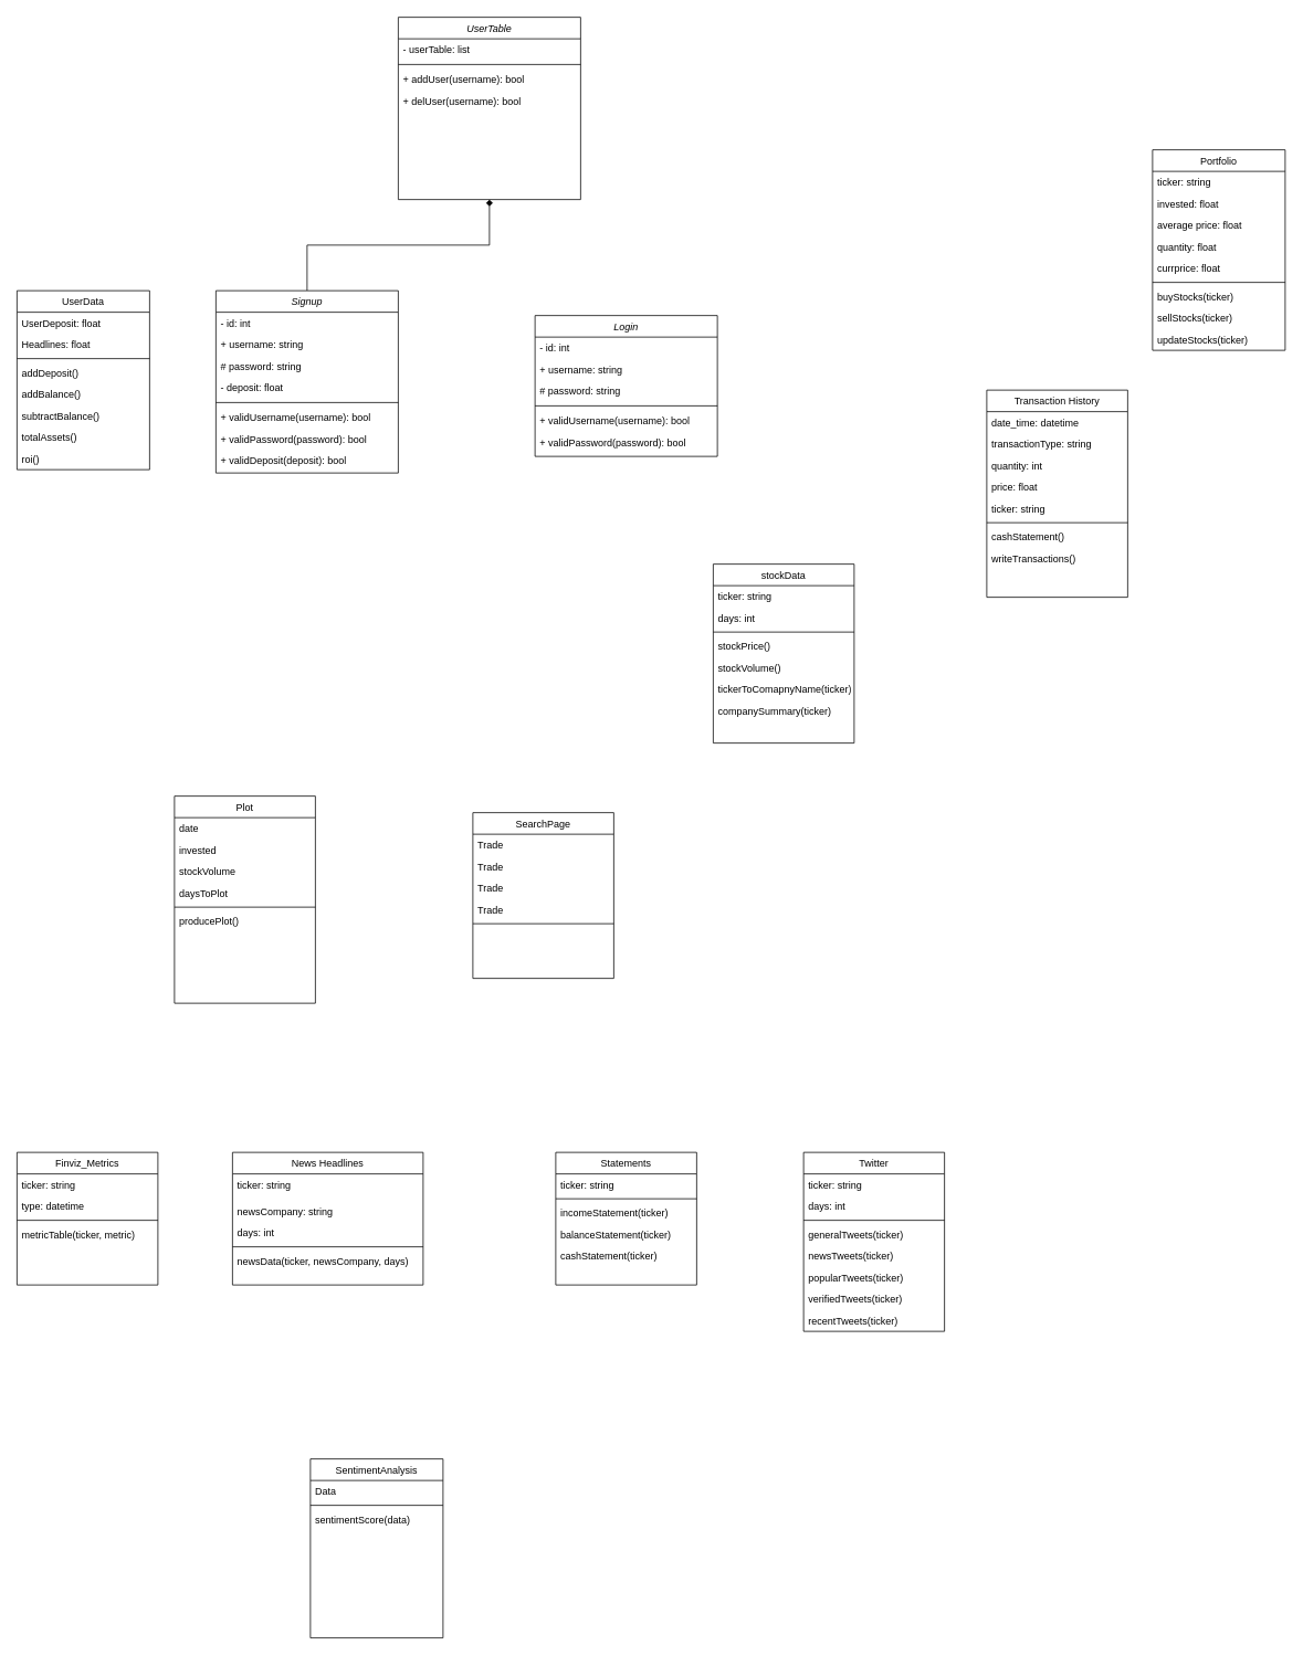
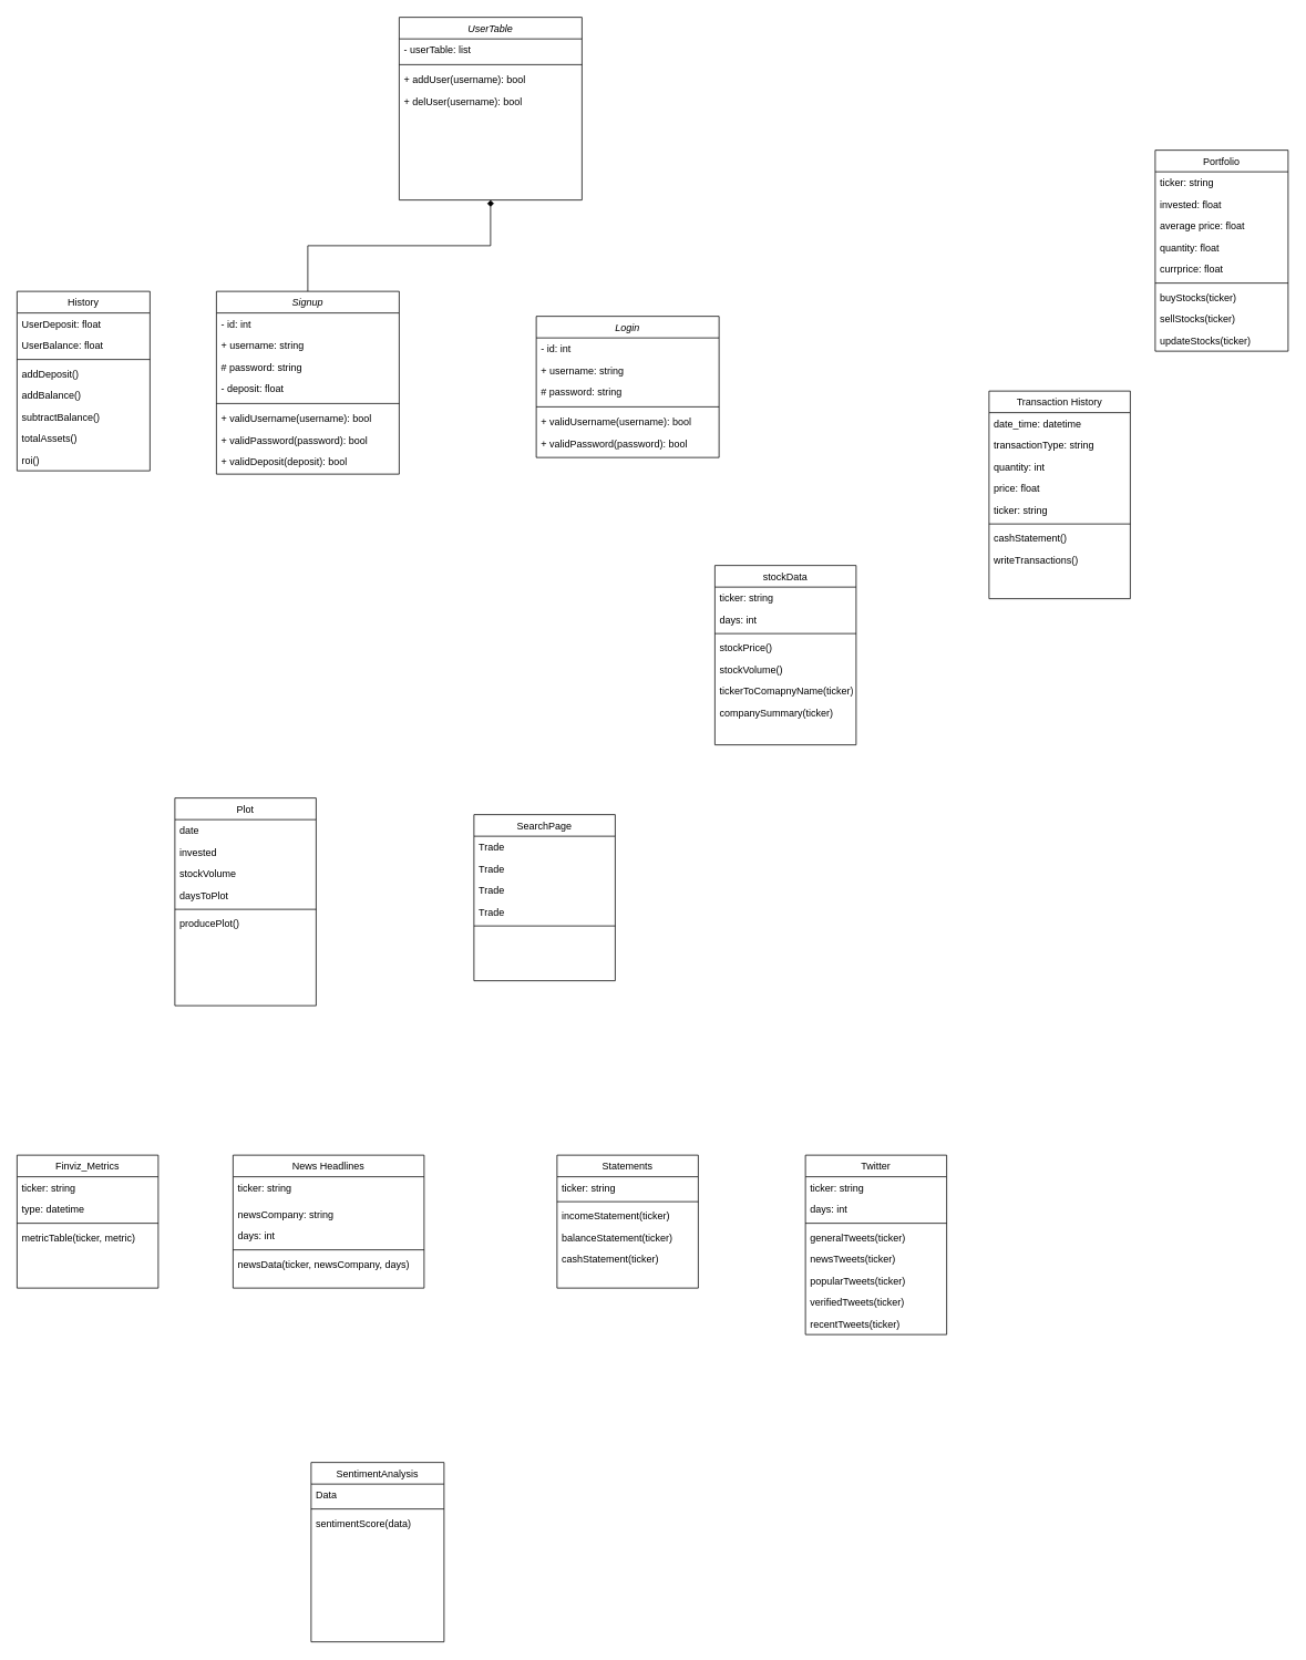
- <mxCell id="9" value="UserData" style="swimlane;fontStyle=0;align=center;verticalAlign=top;childLayout=stackLayout;horizontal=1;startSize=26;horizontalStack=0;resizeParent=1;resizeLast=0;collapsible=1;marginBottom=0;rounded=0;shadow=0;strokeWidth=1;" parent="1" vertex="1"><mxGeometry x="20" y="350" width="160" height="216" as="geometry"><mxRectangle x="130" y="380" width="160" height="26" as="alternateBounds" /></mxGeometry></mxCell>
+ <mxCell id="9" value="History" style="swimlane;fontStyle=0;align=center;verticalAlign=top;childLayout=stackLayout;horizontal=1;startSize=26;horizontalStack=0;resizeParent=1;resizeLast=0;collapsible=1;marginBottom=0;rounded=0;shadow=0;strokeWidth=1;" parent="1" vertex="1"><mxGeometry x="20" y="350" width="160" height="216" as="geometry"><mxRectangle x="130" y="380" width="160" height="26" as="alternateBounds" /></mxGeometry></mxCell>
- <mxCell id="11" value="Headlines: float" style="text;align=left;verticalAlign=top;spacingLeft=4;spacingRight=4;overflow=hidden;rotatable=0;points=[[0,0.5],[1,0.5]];portConstraint=eastwest;rounded=0;shadow=0;html=0;" parent="9" vertex="1"><mxGeometry y="52" width="160" height="26" as="geometry" /></mxCell>
+ <mxCell id="11" value="UserBalance: float" style="text;align=left;verticalAlign=top;spacingLeft=4;spacingRight=4;overflow=hidden;rotatable=0;points=[[0,0.5],[1,0.5]];portConstraint=eastwest;rounded=0;shadow=0;html=0;" parent="9" vertex="1"><mxGeometry y="52" width="160" height="26" as="geometry" /></mxCell>
